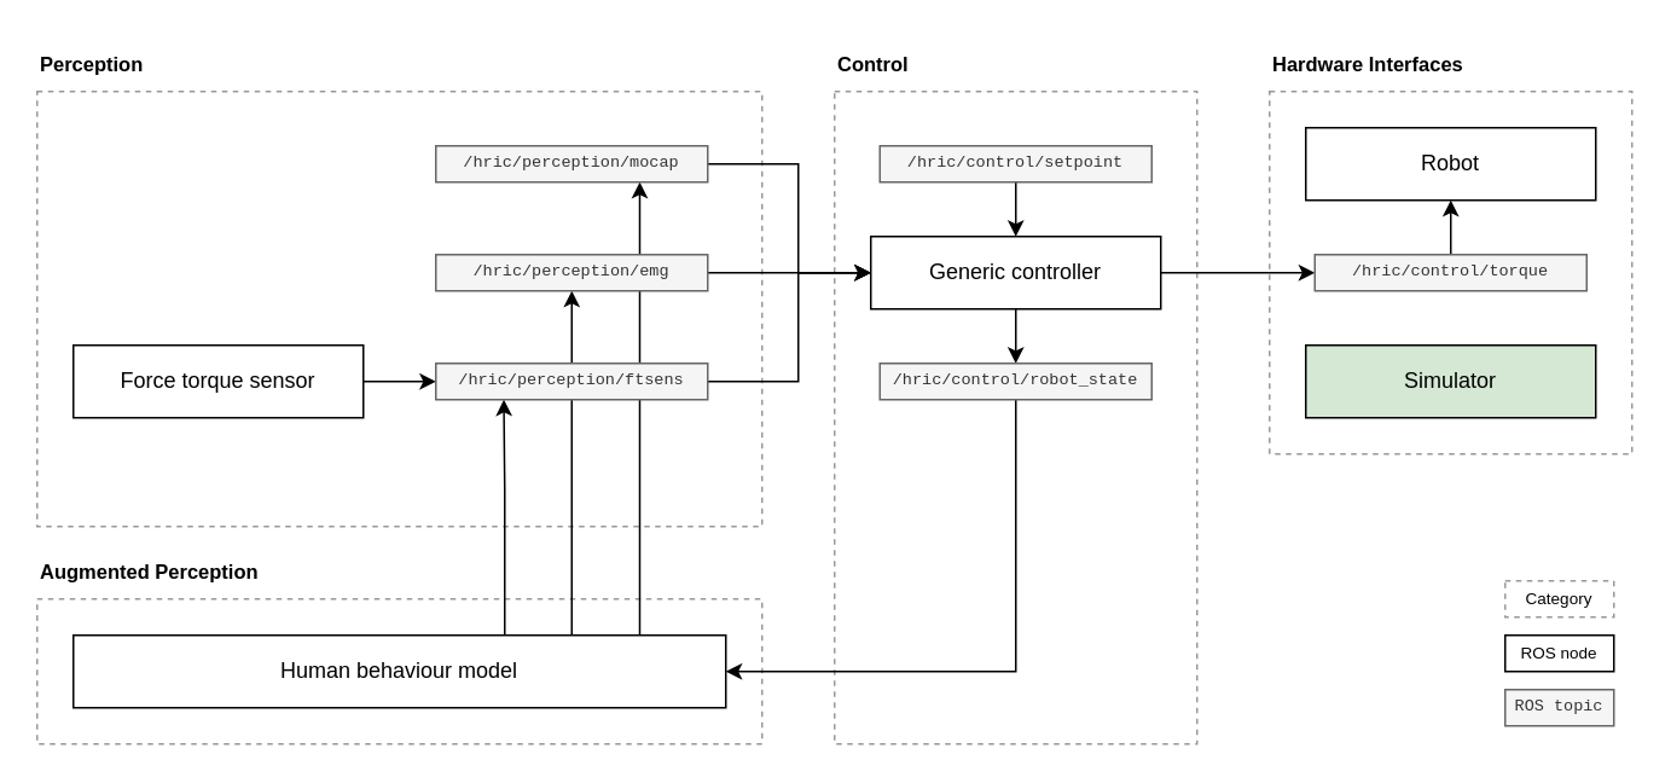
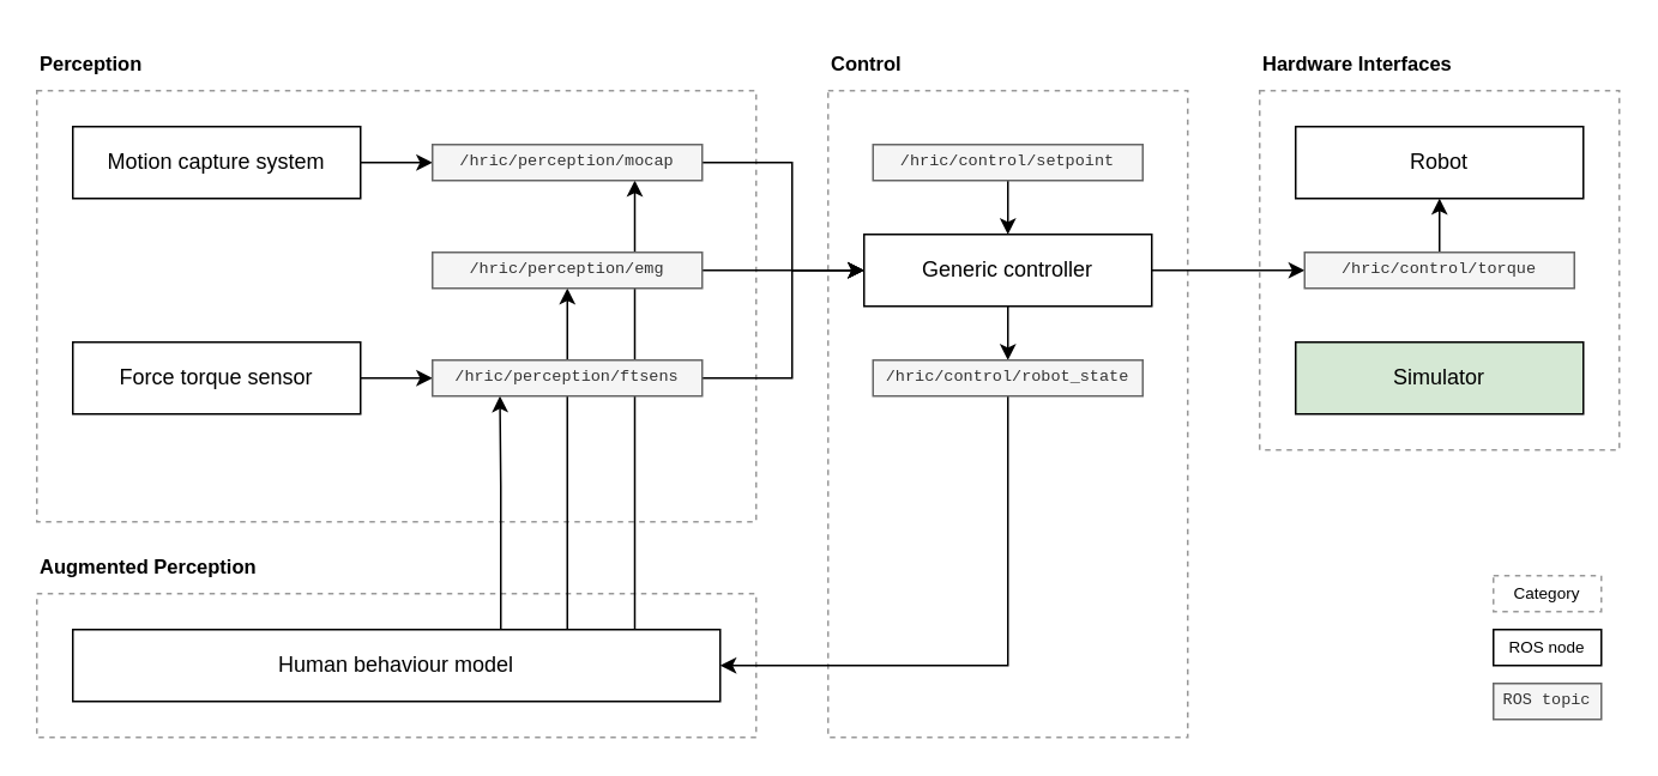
+ <mxCell id="10" value="Motion capture system" style="rounded=0;whiteSpace=wrap;html=1;" vertex="1" parent="1"><mxGeometry x="40" y="70" width="160" height="40" as="geometry" /></mxCell>
+ <mxCell id="9" value="" style="edgeStyle=orthogonalEdgeStyle;rounded=0;orthogonalLoop=1;jettySize=auto;html=1;" edge="1" parent="1" source="10" target="12"><mxGeometry relative="1" as="geometry" /></mxCell>
